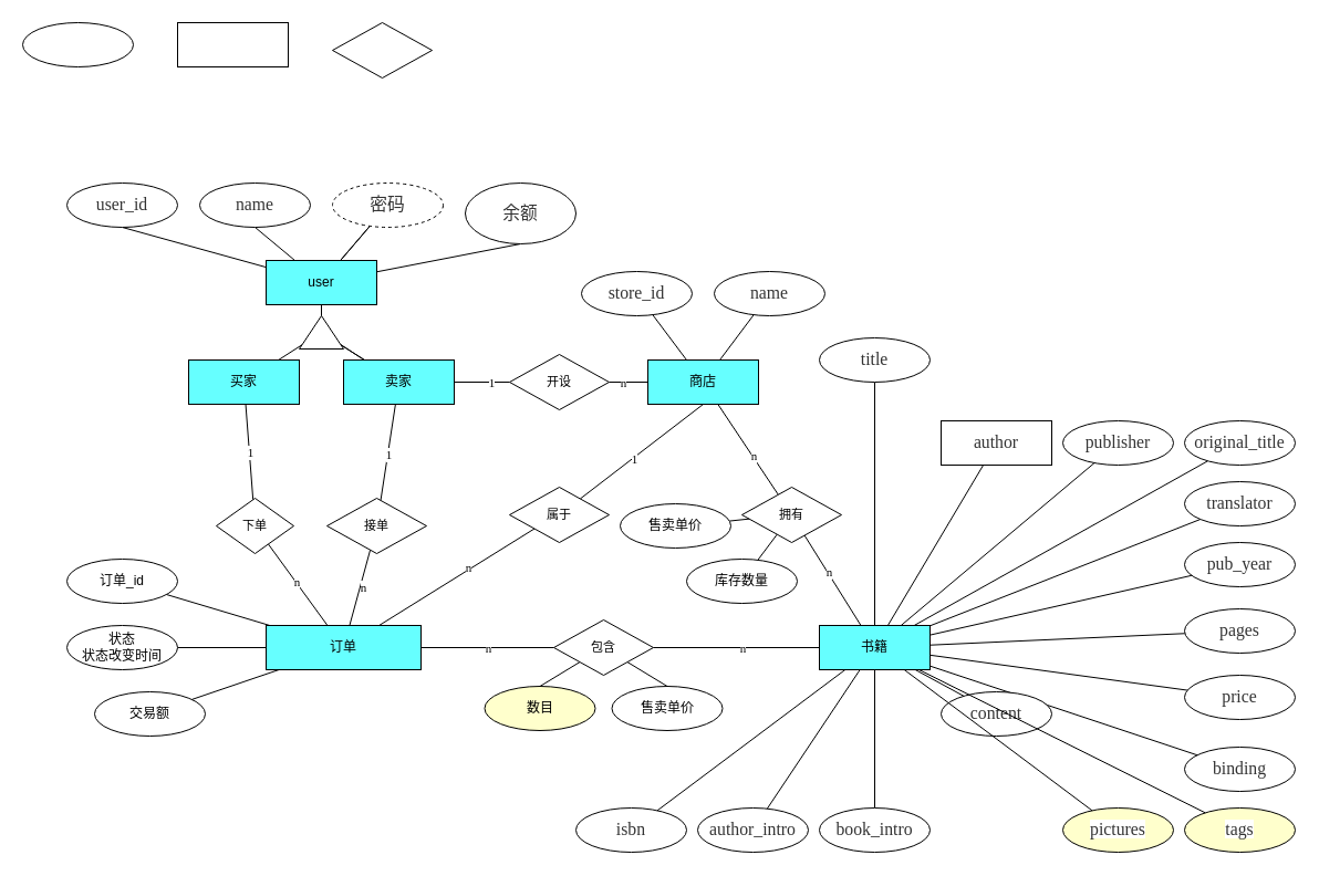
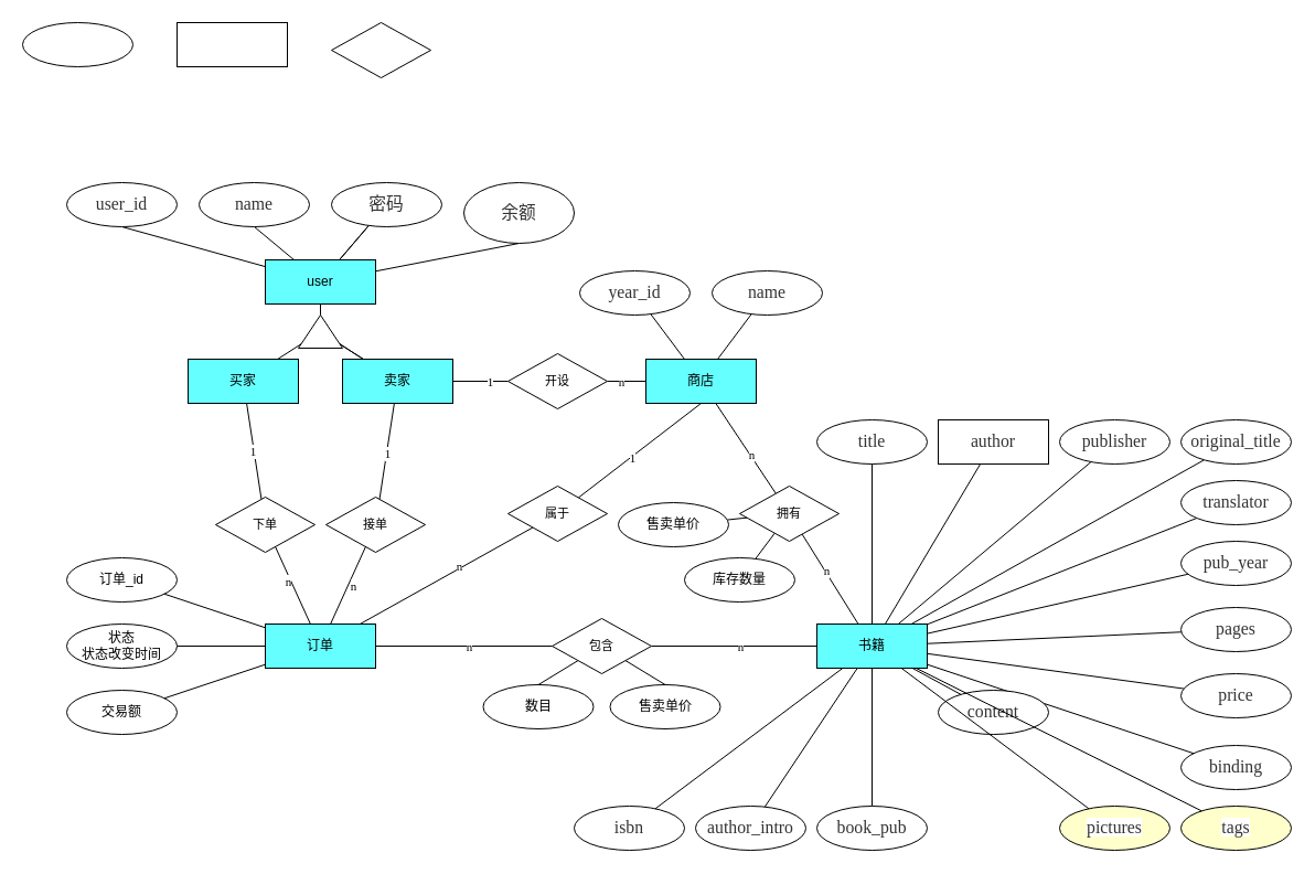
- <mxCell id="11" value="&lt;div style=&quot;text-align: left&quot;&gt;&lt;font color=&quot;#333333&quot; face=&quot;merriweather, pt serif, georgia, times new roman, stsong, serif&quot;&gt;&lt;span style=&quot;font-size: 15.75px ; background-color: rgb(255 , 255 , 255)&quot;&gt;密码&lt;/span&gt;&lt;/font&gt;&lt;/div&gt;" style="ellipse;whiteSpace=wrap;html=1;dashed=1;" vertex="1" parent="1"><mxGeometry x="300" y="165" width="100" height="40" as="geometry" /></mxCell>
+ <mxCell id="11" value="&lt;div style=&quot;text-align: left&quot;&gt;&lt;font color=&quot;#333333&quot; face=&quot;merriweather, pt serif, georgia, times new roman, stsong, serif&quot;&gt;&lt;span style=&quot;font-size: 15.75px ; background-color: rgb(255 , 255 , 255)&quot;&gt;密码&lt;/span&gt;&lt;/font&gt;&lt;/div&gt;" style="ellipse;whiteSpace=wrap;html=1;" vertex="1" parent="1"><mxGeometry x="300" y="165" width="100" height="40" as="geometry" /></mxCell>
- <mxCell id="100" value="&lt;span style=&quot;color: rgb(51 , 51 , 51) ; font-family: &amp;#34;merriweather&amp;#34; , &amp;#34;pt serif&amp;#34; , &amp;#34;georgia&amp;#34; , &amp;#34;times new roman&amp;#34; , &amp;#34;stsong&amp;#34; , serif ; font-size: 15.75px ; text-align: left ; background-color: rgb(255 , 255 , 255)&quot;&gt;store_id&lt;/span&gt;" style="ellipse;whiteSpace=wrap;html=1;" vertex="1" parent="1"><mxGeometry x="525" y="245" width="100" height="40" as="geometry" /></mxCell>
+ <mxCell id="100" value="&lt;span style=&quot;color: rgb(51 , 51 , 51) ; font-family: &amp;#34;merriweather&amp;#34; , &amp;#34;pt serif&amp;#34; , &amp;#34;georgia&amp;#34; , &amp;#34;times new roman&amp;#34; , &amp;#34;stsong&amp;#34; , serif ; font-size: 15.75px ; text-align: left ; background-color: rgb(255 , 255 , 255)&quot;&gt;year_id&lt;/span&gt;" style="ellipse;whiteSpace=wrap;html=1;" vertex="1" parent="1"><mxGeometry x="525" y="245" width="100" height="40" as="geometry" /></mxCell>
- <mxCell id="69" value="&lt;span style=&quot;color: rgb(51 , 51 , 51) ; font-family: &amp;#34;merriweather&amp;#34; , &amp;#34;pt serif&amp;#34; , &amp;#34;georgia&amp;#34; , &amp;#34;times new roman&amp;#34; , &amp;#34;stsong&amp;#34; , serif ; font-size: 15.75px ; text-align: left ; background-color: rgb(255 , 255 , 255)&quot;&gt;title&lt;/span&gt;" style="ellipse;whiteSpace=wrap;html=1;" vertex="1" parent="1"><mxGeometry x="740" y="305" width="100" height="40" as="geometry" /></mxCell>
+ <mxCell id="69" value="&lt;span style=&quot;color: rgb(51 , 51 , 51) ; font-family: &amp;#34;merriweather&amp;#34; , &amp;#34;pt serif&amp;#34; , &amp;#34;georgia&amp;#34; , &amp;#34;times new roman&amp;#34; , &amp;#34;stsong&amp;#34; , serif ; font-size: 15.75px ; text-align: left ; background-color: rgb(255 , 255 , 255)&quot;&gt;title&lt;/span&gt;" style="ellipse;whiteSpace=wrap;html=1;" vertex="1" parent="1"><mxGeometry x="740" y="380" width="100" height="40" as="geometry" /></mxCell>
- <mxCell id="44" value="下单" style="rhombus;whiteSpace=wrap;html=1;fontFamily=Verdana;fontSize=11;fontColor=default;" vertex="1" parent="1"><mxGeometry x="195" y="450" width="70" height="50" as="geometry" /></mxCell>
+ <mxCell id="44" value="下单" style="rhombus;whiteSpace=wrap;html=1;fontFamily=Verdana;fontSize=11;fontColor=default;" vertex="1" parent="1"><mxGeometry x="195" y="450" width="90" height="50" as="geometry" /></mxCell>
- <mxCell id="16" value="订单" style="rounded=0;whiteSpace=wrap;html=1;fillColor=#66FFFF;" vertex="1" parent="1"><mxGeometry x="240" y="565" width="140" height="40" as="geometry" /></mxCell>
+ <mxCell id="16" value="订单" style="rounded=0;whiteSpace=wrap;html=1;fillColor=#66FFFF;" vertex="1" parent="1"><mxGeometry x="240" y="565" width="100" height="40" as="geometry" /></mxCell>
- <mxCell id="60" value="数目" style="ellipse;whiteSpace=wrap;html=1;fillColor=#ffffcc;" vertex="1" parent="1"><mxGeometry x="437.5" y="620" width="100" height="40" as="geometry" /></mxCell>
+ <mxCell id="60" value="数目" style="ellipse;whiteSpace=wrap;html=1;" vertex="1" parent="1"><mxGeometry x="437.5" y="620" width="100" height="40" as="geometry" /></mxCell>
- <mxCell id="56" value="交易额" style="ellipse;whiteSpace=wrap;html=1;" vertex="1" parent="1"><mxGeometry x="85" y="625" width="100" height="40" as="geometry" /></mxCell>
+ <mxCell id="56" value="交易额" style="ellipse;whiteSpace=wrap;html=1;" vertex="1" parent="1"><mxGeometry x="60" y="625" width="100" height="40" as="geometry" /></mxCell>
- <mxCell id="90" value="&lt;span style=&quot;color: rgb(51 , 51 , 51) ; font-family: &amp;#34;merriweather&amp;#34; , &amp;#34;pt serif&amp;#34; , &amp;#34;georgia&amp;#34; , &amp;#34;times new roman&amp;#34; , &amp;#34;stsong&amp;#34; , serif ; font-size: 15.75px ; text-align: left ; background-color: rgb(255 , 255 , 255)&quot;&gt;book_intro&lt;/span&gt;" style="ellipse;whiteSpace=wrap;html=1;" vertex="1" parent="1"><mxGeometry x="740" y="730" width="100" height="40" as="geometry" /></mxCell>
+ <mxCell id="90" value="&lt;span style=&quot;color: rgb(51 , 51 , 51) ; font-family: &amp;#34;merriweather&amp;#34; , &amp;#34;pt serif&amp;#34; , &amp;#34;georgia&amp;#34; , &amp;#34;times new roman&amp;#34; , &amp;#34;stsong&amp;#34; , serif ; font-size: 15.75px ; text-align: left ; background-color: rgb(255 , 255 , 255)&quot;&gt;book_pub&lt;/span&gt;" style="ellipse;whiteSpace=wrap;html=1;" vertex="1" parent="1"><mxGeometry x="740" y="730" width="100" height="40" as="geometry" /></mxCell>
